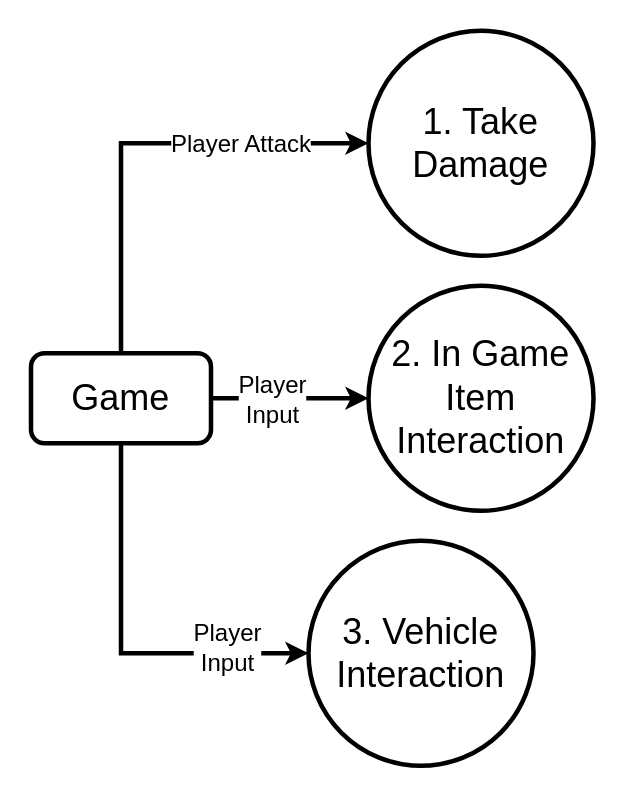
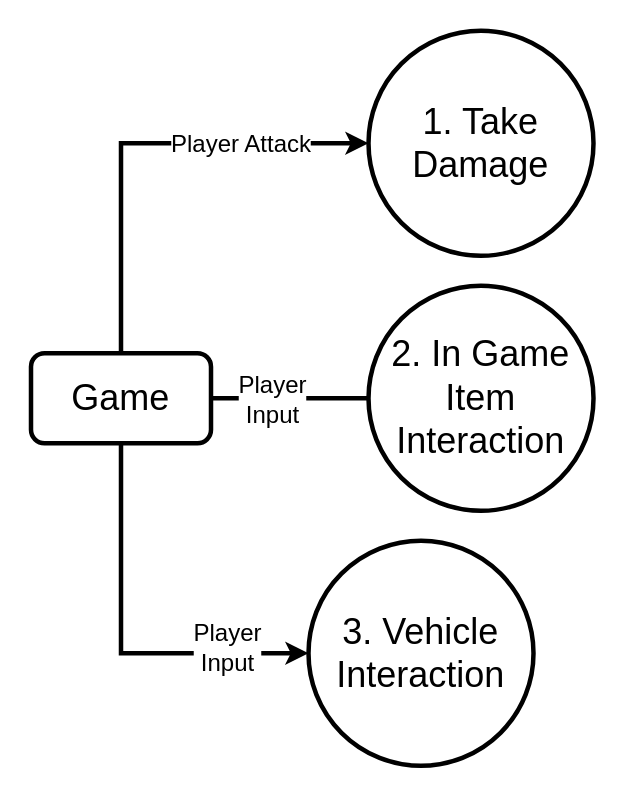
- <mxCell id="5" style="edgeStyle=orthogonalEdgeStyle;rounded=0;orthogonalLoop=1;jettySize=auto;html=1;exitX=1;exitY=0.5;exitDx=0;exitDy=0;entryX=0;entryY=0.5;entryDx=0;entryDy=0;strokeWidth=3;" edge="1" parent="1" source="7" target="8"><mxGeometry relative="1" as="geometry" /></mxCell>
+ <mxCell id="5" style="edgeStyle=orthogonalEdgeStyle;rounded=0;orthogonalLoop=1;jettySize=auto;html=1;exitX=1;exitY=0.5;exitDx=0;exitDy=0;entryX=0;entryY=0.5;entryDx=0;entryDy=0;strokeWidth=3;endArrow=none;" edge="1" parent="1" source="7" target="8"><mxGeometry relative="1" as="geometry" /></mxCell>
